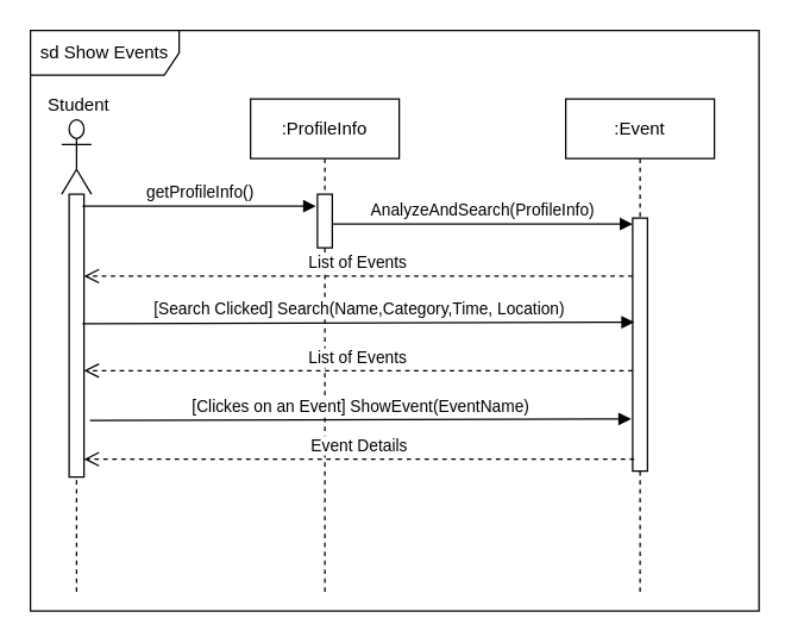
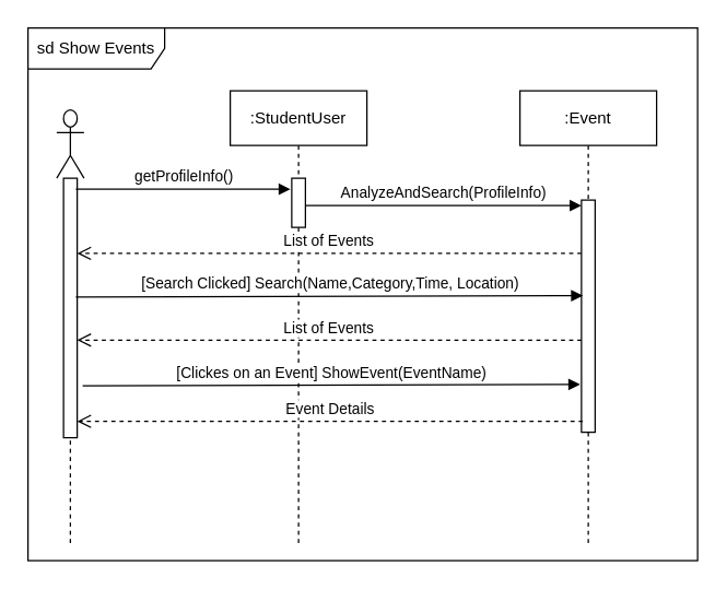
- <mxCell id="7" value="Student" style="text;html=1;resizable=0;points=[];autosize=1;align=left;verticalAlign=top;spacingTop=-4;" parent="3" vertex="1"><mxGeometry width="60" height="20" as="geometry" /></mxCell>
- <mxCell id="8" value=":ProfileInfo" style="shape=umlLifeline;perimeter=lifelinePerimeter;whiteSpace=wrap;html=1;container=1;collapsible=0;recursiveResize=0;outlineConnect=0;" vertex="1" parent="1"><mxGeometry x="168" y="66" width="100" height="334" as="geometry" /></mxCell>
+ <mxCell id="8" value=":StudentUser" style="shape=umlLifeline;perimeter=lifelinePerimeter;whiteSpace=wrap;html=1;container=1;collapsible=0;recursiveResize=0;outlineConnect=0;" vertex="1" parent="1"><mxGeometry x="168" y="66" width="100" height="334" as="geometry" /></mxCell>
